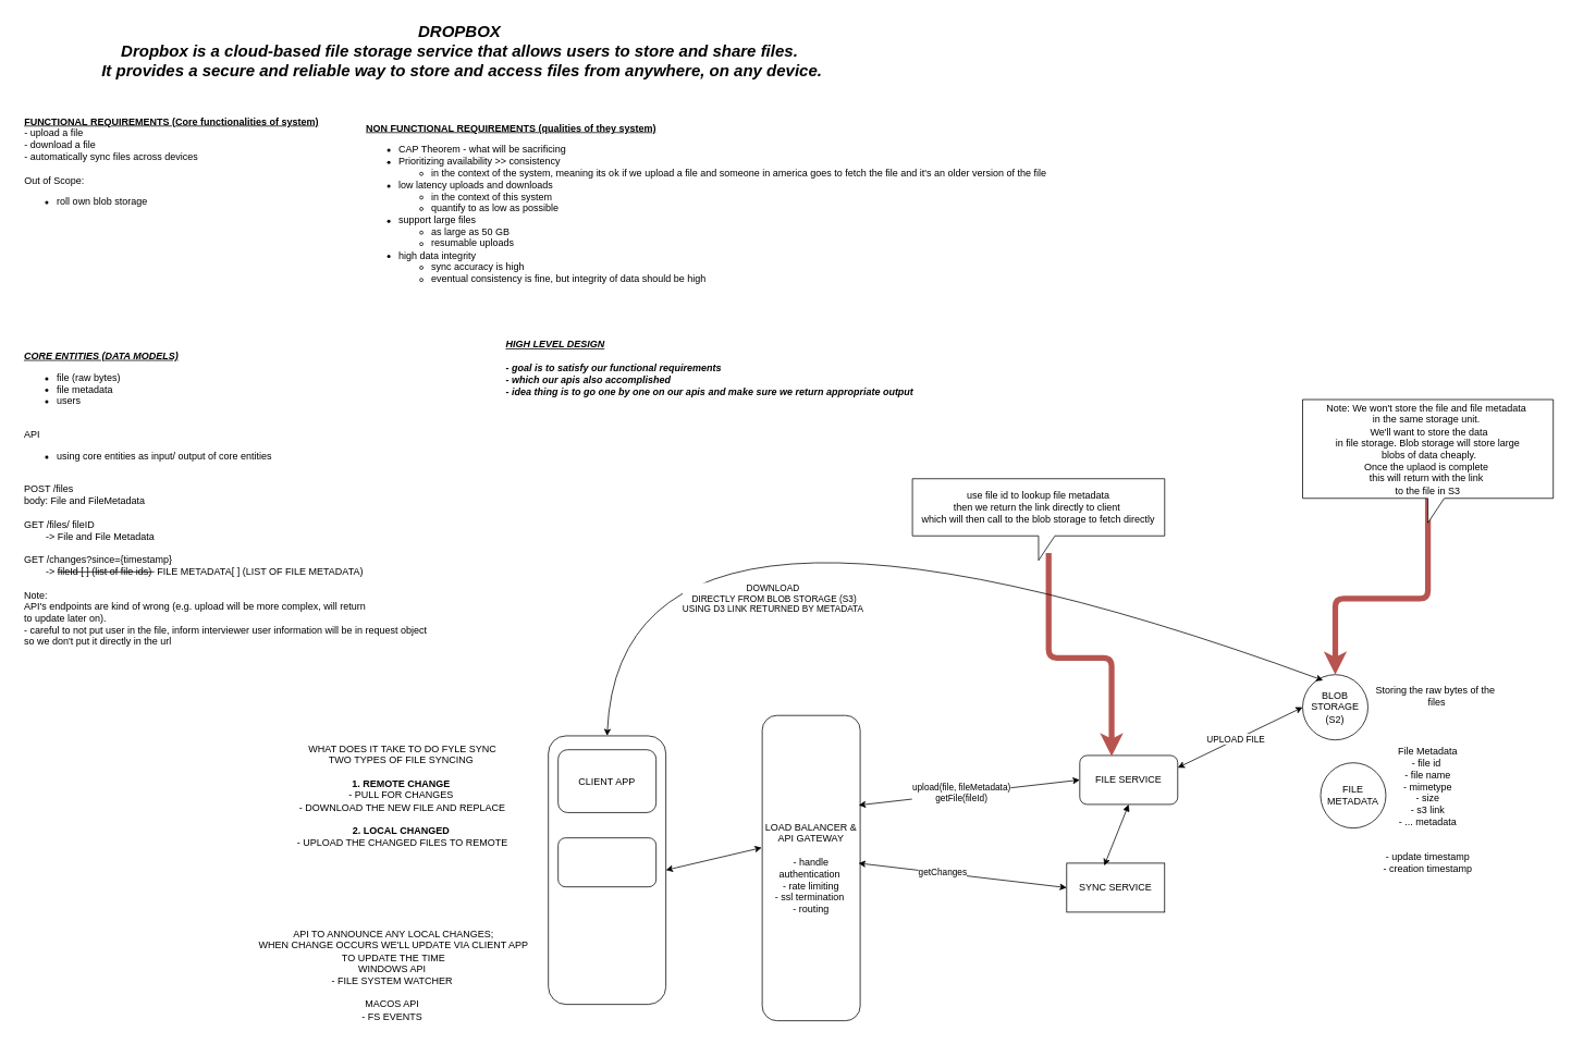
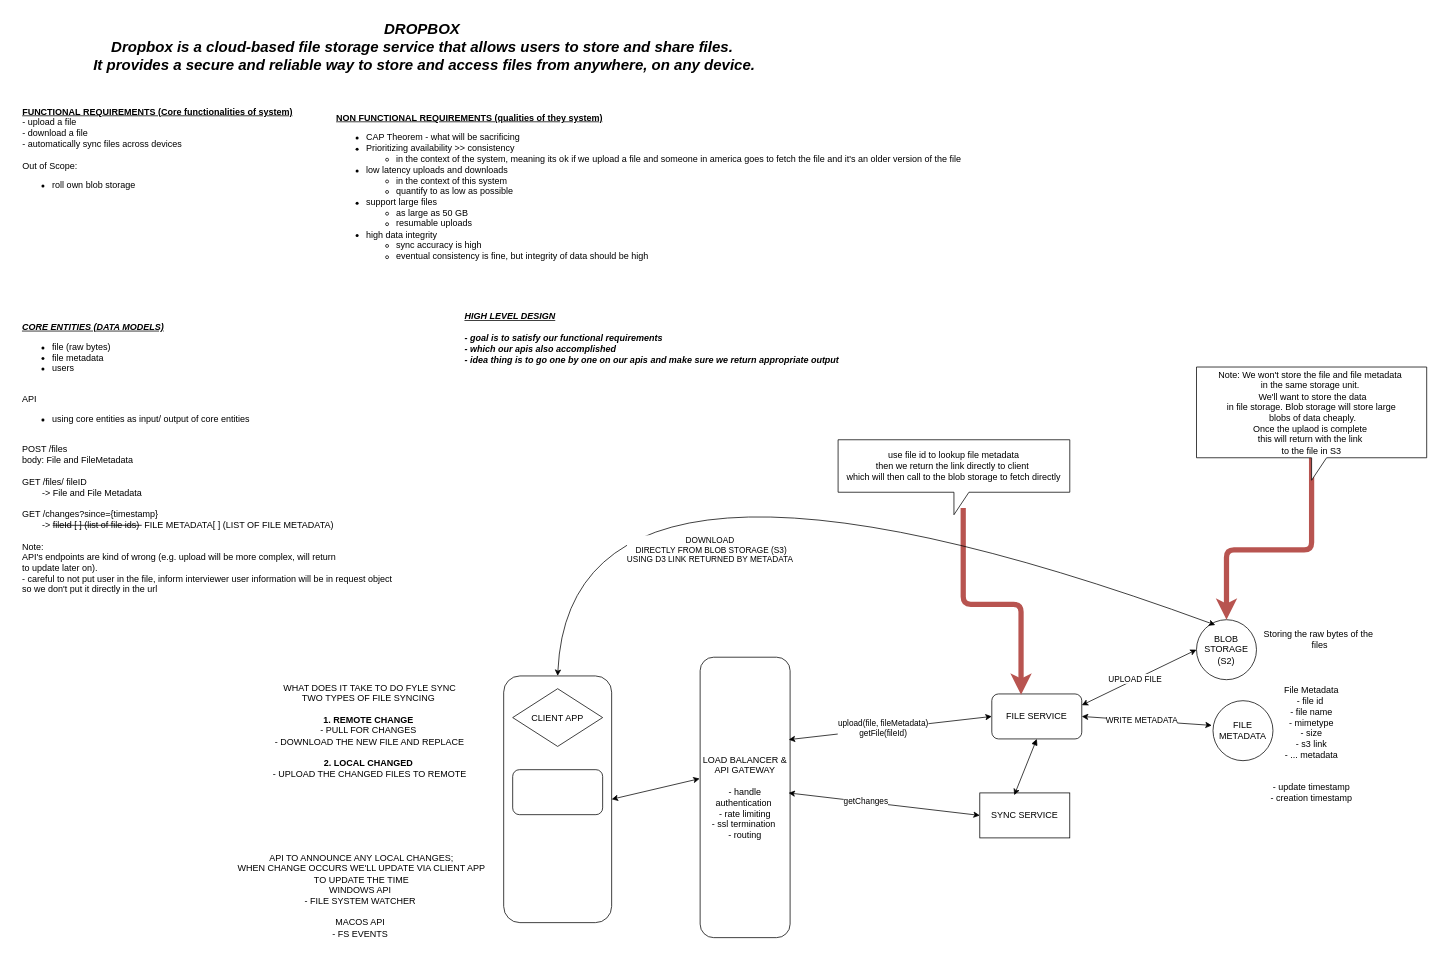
- <mxCell id="27" value="CLIENT APP" style="rounded=1;whiteSpace=wrap;html=1;" vertex="1" parent="1"><mxGeometry x="683" y="918" width="120" height="77" as="geometry" /></mxCell>
+ <mxCell id="27" value="CLIENT APP" style="rhombus;whiteSpace=wrap;html=1;" vertex="1" parent="1"><mxGeometry x="683" y="918" width="120" height="77" as="geometry" /></mxCell>
+ <mxCell id="17" value="" style="endArrow=classic;startArrow=classic;html=1;rounded=0;entryX=-0.02;entryY=0.412;entryDx=0;entryDy=0;exitX=1;exitY=0.5;exitDx=0;exitDy=0;entryPerimeter=0;" parent="1" source="10" target="16" edge="1"><mxGeometry width="50" height="50" relative="1" as="geometry"><mxPoint x="1422" y="910" as="sourcePoint" /><mxPoint x="1605" y="876" as="targetPoint" /></mxGeometry></mxCell>
+ <mxCell id="18" value="WRITE METADATA" style="edgeLabel;html=1;align=center;verticalAlign=middle;resizable=0;points=[];" parent="17" vertex="1" connectable="0"><mxGeometry x="-0.075" y="1" relative="1" as="geometry"><mxPoint as="offset" /></mxGeometry></mxCell>
